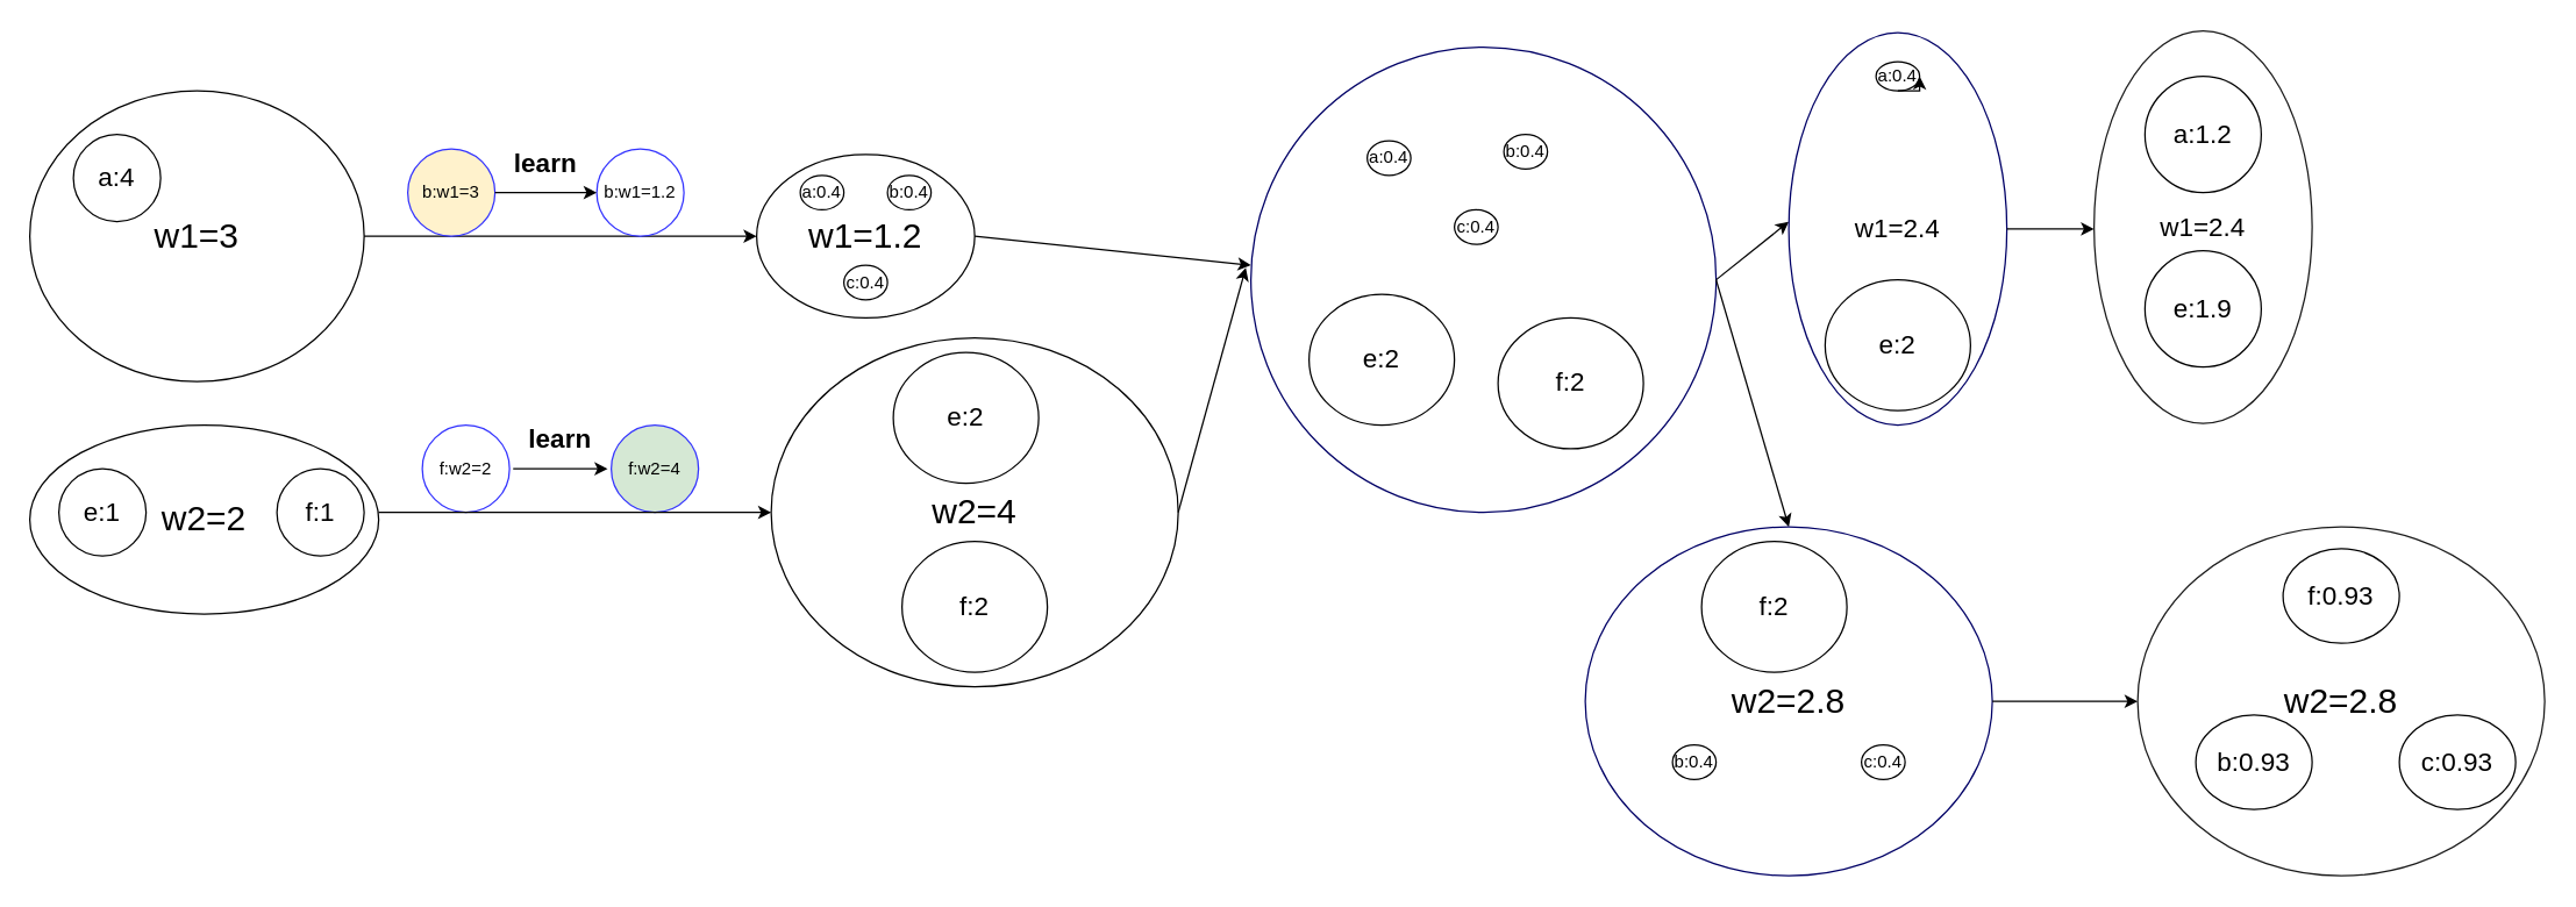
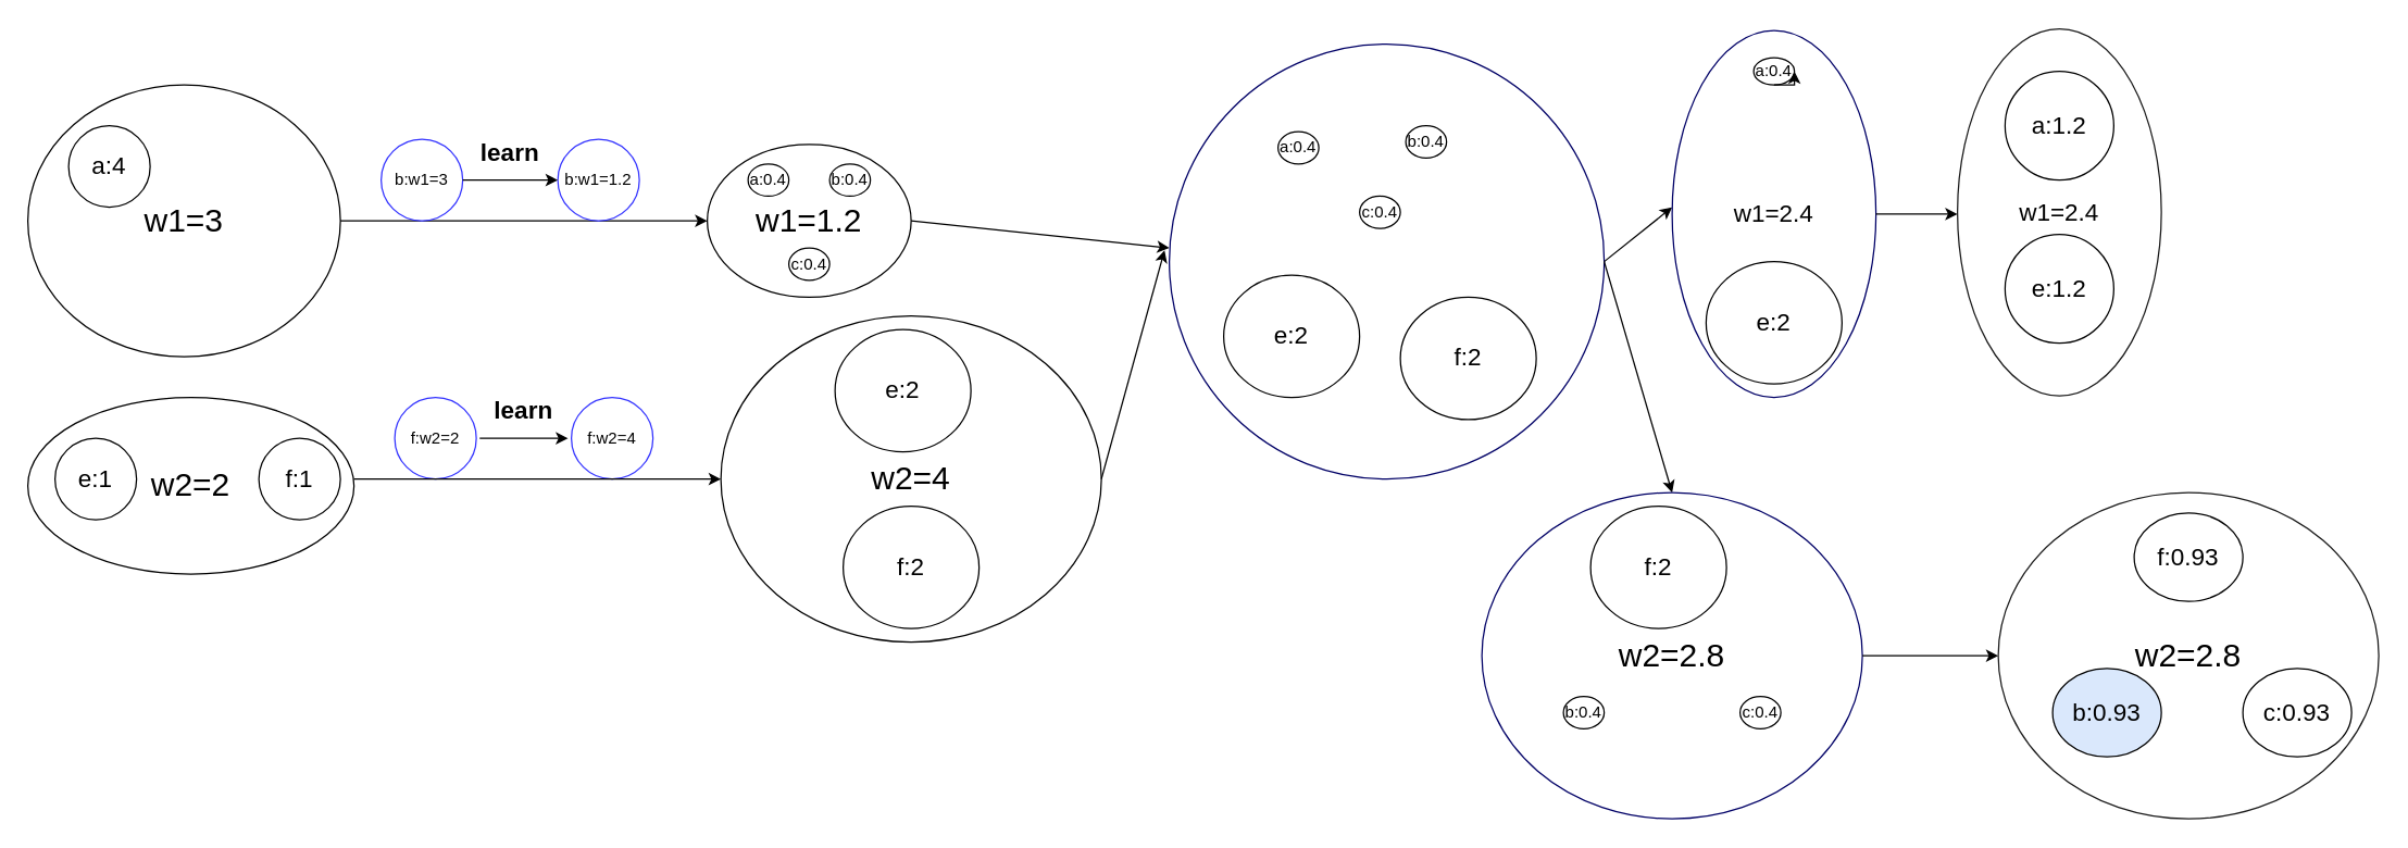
- <mxCell id="8" value="&lt;font style=&quot;font-size: 12px&quot;&gt;b:w1=3&lt;/font&gt;" style="ellipse;whiteSpace=wrap;html=1;strokeColor=#3333FF;fillColor=#fff2cc;" vertex="1" parent="1"><mxGeometry x="280" y="102" width="60" height="60" as="geometry" /></mxCell>
+ <mxCell id="8" value="&lt;font style=&quot;font-size: 12px&quot;&gt;b:w1=3&lt;/font&gt;" style="ellipse;whiteSpace=wrap;html=1;strokeColor=#3333FF;" vertex="1" parent="1"><mxGeometry x="280" y="102" width="60" height="60" as="geometry" /></mxCell>
- <mxCell id="47" value="&lt;font style=&quot;font-size: 18px&quot;&gt;e:1.9&lt;/font&gt;" style="ellipse;whiteSpace=wrap;html=1;" vertex="1" parent="1"><mxGeometry x="1475" y="172" width="80" height="80" as="geometry" /></mxCell>
+ <mxCell id="47" value="&lt;font style=&quot;font-size: 18px&quot;&gt;e:1.2&lt;/font&gt;" style="ellipse;whiteSpace=wrap;html=1;" vertex="1" parent="1"><mxGeometry x="1475" y="172" width="80" height="80" as="geometry" /></mxCell>
- <mxCell id="18" value="&lt;font style=&quot;font-size: 12px&quot;&gt;f:w2=4&lt;/font&gt;" style="ellipse;whiteSpace=wrap;html=1;strokeColor=#3333FF;fillColor=#d5e8d4;" vertex="1" parent="1"><mxGeometry x="420" y="292" width="60" height="60" as="geometry" /></mxCell>
+ <mxCell id="18" value="&lt;font style=&quot;font-size: 12px&quot;&gt;f:w2=4&lt;/font&gt;" style="ellipse;whiteSpace=wrap;html=1;strokeColor=#3333FF;" vertex="1" parent="1"><mxGeometry x="420" y="292" width="60" height="60" as="geometry" /></mxCell>
- <mxCell id="49" value="&lt;font style=&quot;font-size: 18px&quot;&gt;b:0.93&lt;/font&gt;" style="ellipse;whiteSpace=wrap;html=1;" vertex="1" parent="1"><mxGeometry x="1510" y="491.38" width="80" height="65" as="geometry" /></mxCell>
+ <mxCell id="49" value="&lt;font style=&quot;font-size: 18px&quot;&gt;b:0.93&lt;/font&gt;" style="ellipse;whiteSpace=wrap;html=1;fillColor=#dae8fc;" vertex="1" parent="1"><mxGeometry x="1510" y="491.38" width="80" height="65" as="geometry" /></mxCell>
